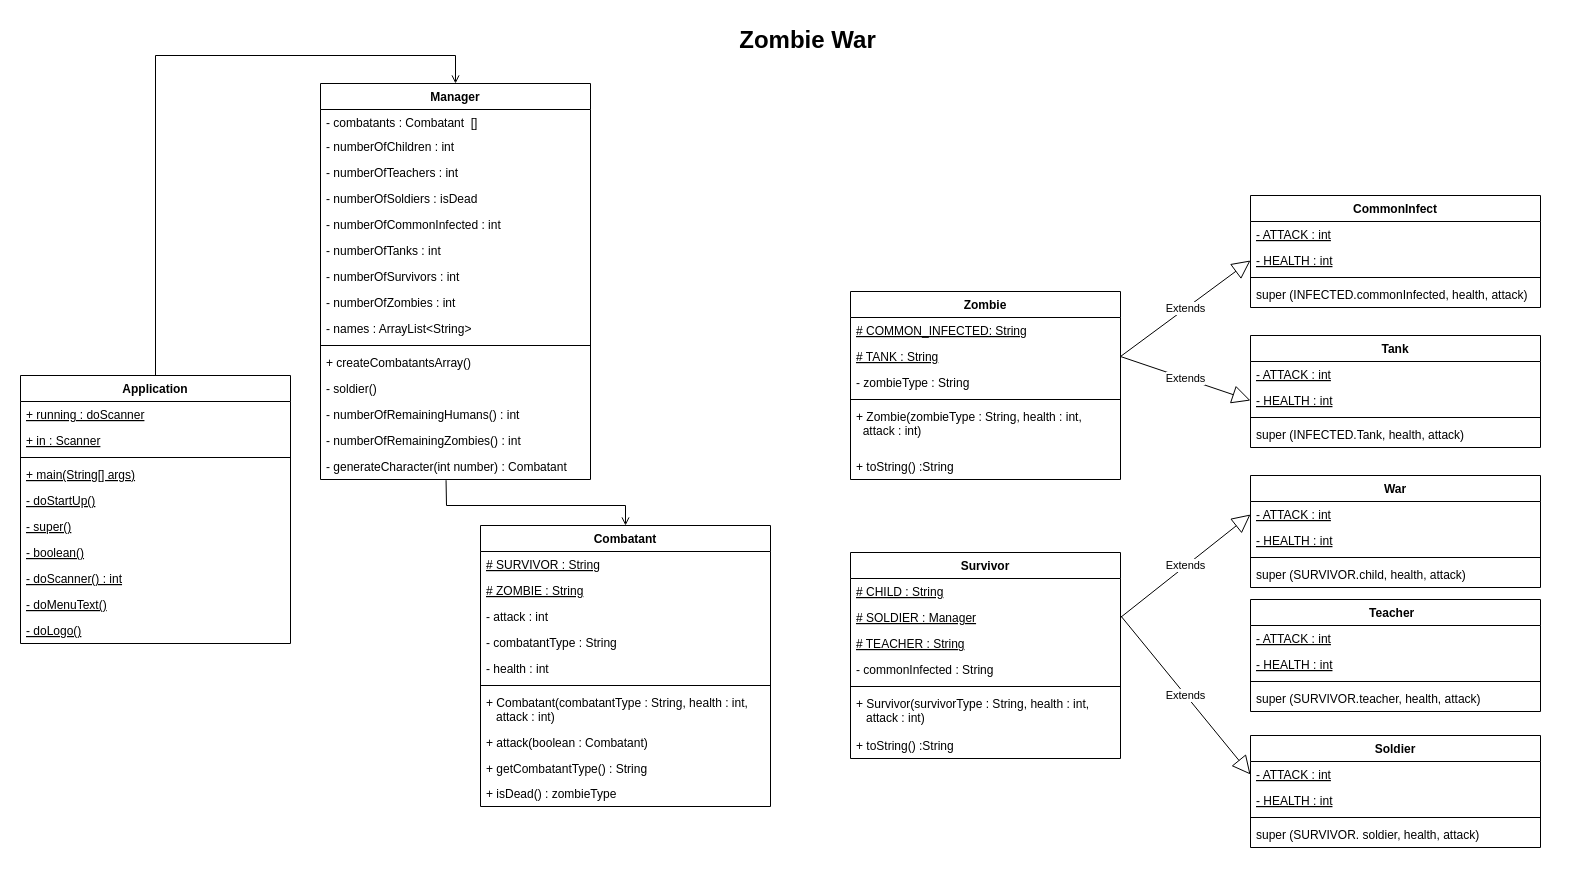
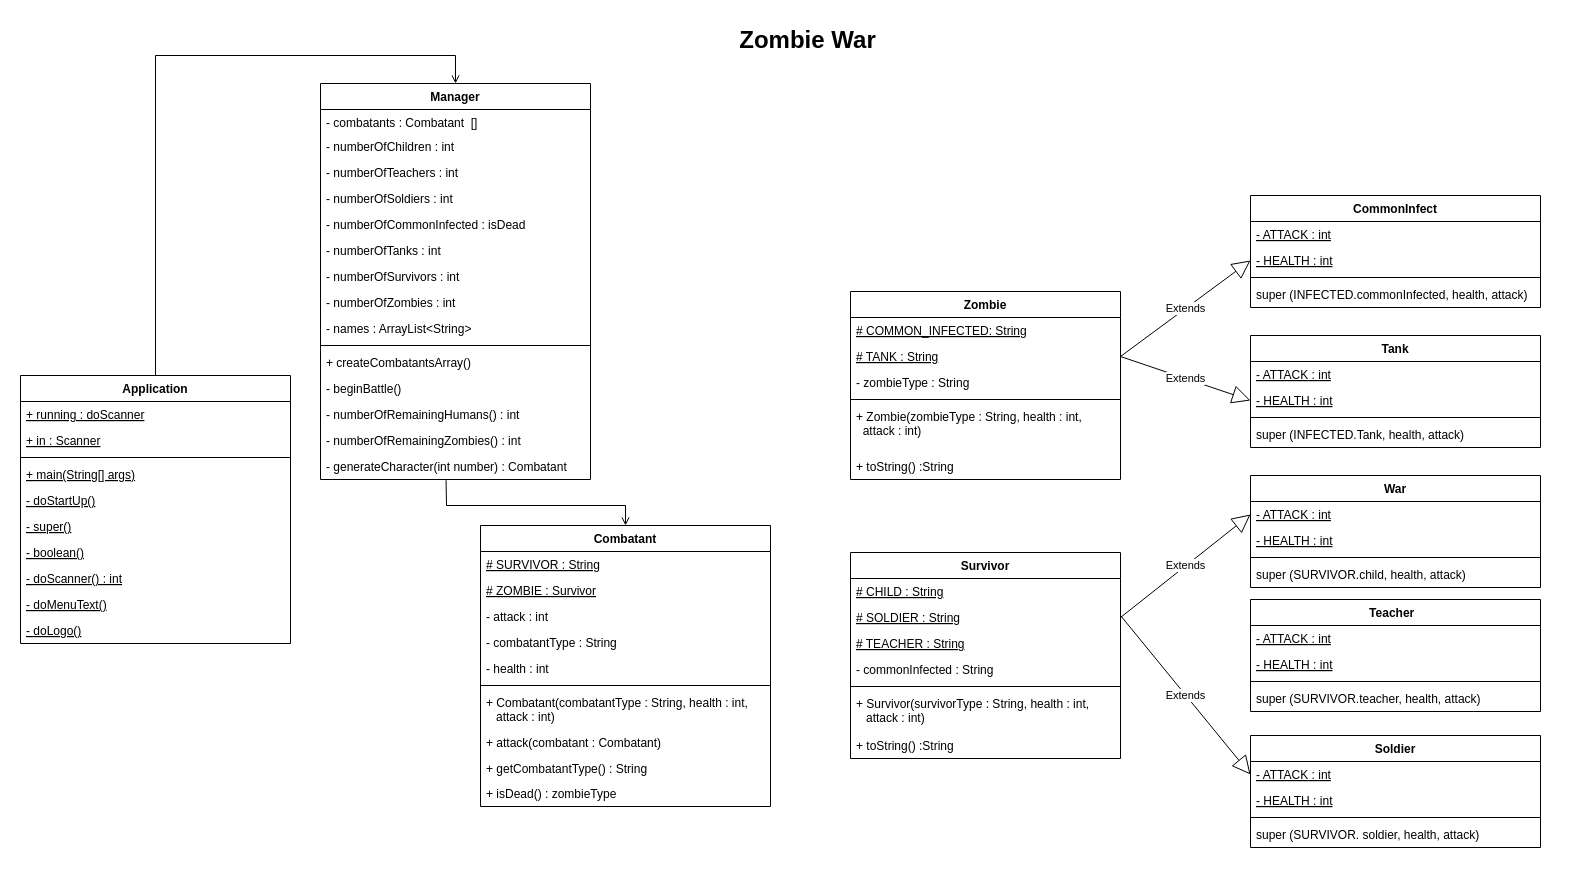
- <mxCell id="7" value="- numberOfSoldiers : isDead" style="text;strokeColor=none;fillColor=none;align=left;verticalAlign=top;spacingLeft=4;spacingRight=4;overflow=hidden;rotatable=0;points=[[0,0.5],[1,0.5]];portConstraint=eastwest;" parent="3" vertex="1"><mxGeometry y="102" width="270" height="26" as="geometry" /></mxCell>
+ <mxCell id="7" value="- numberOfSoldiers : int" style="text;strokeColor=none;fillColor=none;align=left;verticalAlign=top;spacingLeft=4;spacingRight=4;overflow=hidden;rotatable=0;points=[[0,0.5],[1,0.5]];portConstraint=eastwest;" parent="3" vertex="1"><mxGeometry y="102" width="270" height="26" as="geometry" /></mxCell>
- <mxCell id="8" value="- numberOfCommonInfected : int" style="text;strokeColor=none;fillColor=none;align=left;verticalAlign=top;spacingLeft=4;spacingRight=4;overflow=hidden;rotatable=0;points=[[0,0.5],[1,0.5]];portConstraint=eastwest;" parent="3" vertex="1"><mxGeometry y="128" width="270" height="26" as="geometry" /></mxCell>
+ <mxCell id="8" value="- numberOfCommonInfected : isDead" style="text;strokeColor=none;fillColor=none;align=left;verticalAlign=top;spacingLeft=4;spacingRight=4;overflow=hidden;rotatable=0;points=[[0,0.5],[1,0.5]];portConstraint=eastwest;" parent="3" vertex="1"><mxGeometry y="128" width="270" height="26" as="geometry" /></mxCell>
- <mxCell id="15" value="- soldier() " style="text;strokeColor=none;fillColor=none;align=left;verticalAlign=top;spacingLeft=4;spacingRight=4;overflow=hidden;rotatable=0;points=[[0,0.5],[1,0.5]];portConstraint=eastwest;" parent="3" vertex="1"><mxGeometry y="292" width="270" height="26" as="geometry" /></mxCell>
+ <mxCell id="15" value="- beginBattle() " style="text;strokeColor=none;fillColor=none;align=left;verticalAlign=top;spacingLeft=4;spacingRight=4;overflow=hidden;rotatable=0;points=[[0,0.5],[1,0.5]];portConstraint=eastwest;" parent="3" vertex="1"><mxGeometry y="292" width="270" height="26" as="geometry" /></mxCell>
- <mxCell id="61" value="# ZOMBIE : String" style="text;strokeColor=none;fillColor=none;align=left;verticalAlign=top;spacingLeft=4;spacingRight=4;overflow=hidden;rotatable=0;points=[[0,0.5],[1,0.5]];portConstraint=eastwest;fontStyle=4" parent="59" vertex="1"><mxGeometry y="52" width="290" height="26" as="geometry" /></mxCell>
+ <mxCell id="61" value="# ZOMBIE : Survivor" style="text;strokeColor=none;fillColor=none;align=left;verticalAlign=top;spacingLeft=4;spacingRight=4;overflow=hidden;rotatable=0;points=[[0,0.5],[1,0.5]];portConstraint=eastwest;fontStyle=4" parent="59" vertex="1"><mxGeometry y="52" width="290" height="26" as="geometry" /></mxCell>
- <mxCell id="53" value="# SOLDIER : Manager" style="text;strokeColor=none;fillColor=none;align=left;verticalAlign=top;spacingLeft=4;spacingRight=4;overflow=hidden;rotatable=0;points=[[0,0.5],[1,0.5]];portConstraint=eastwest;fontStyle=4" parent="51" vertex="1"><mxGeometry y="52" width="270" height="26" as="geometry" /></mxCell>
+ <mxCell id="53" value="# SOLDIER : String" style="text;strokeColor=none;fillColor=none;align=left;verticalAlign=top;spacingLeft=4;spacingRight=4;overflow=hidden;rotatable=0;points=[[0,0.5],[1,0.5]];portConstraint=eastwest;fontStyle=4" parent="51" vertex="1"><mxGeometry y="52" width="270" height="26" as="geometry" /></mxCell>
- <mxCell id="67" value="+ attack(boolean : Combatant)" style="text;strokeColor=none;fillColor=none;align=left;verticalAlign=top;spacingLeft=4;spacingRight=4;overflow=hidden;rotatable=0;points=[[0,0.5],[1,0.5]];portConstraint=eastwest;" parent="59" vertex="1"><mxGeometry y="204" width="290" height="26" as="geometry" /></mxCell>
+ <mxCell id="67" value="+ attack(combatant : Combatant)" style="text;strokeColor=none;fillColor=none;align=left;verticalAlign=top;spacingLeft=4;spacingRight=4;overflow=hidden;rotatable=0;points=[[0,0.5],[1,0.5]];portConstraint=eastwest;" parent="59" vertex="1"><mxGeometry y="204" width="290" height="26" as="geometry" /></mxCell>
